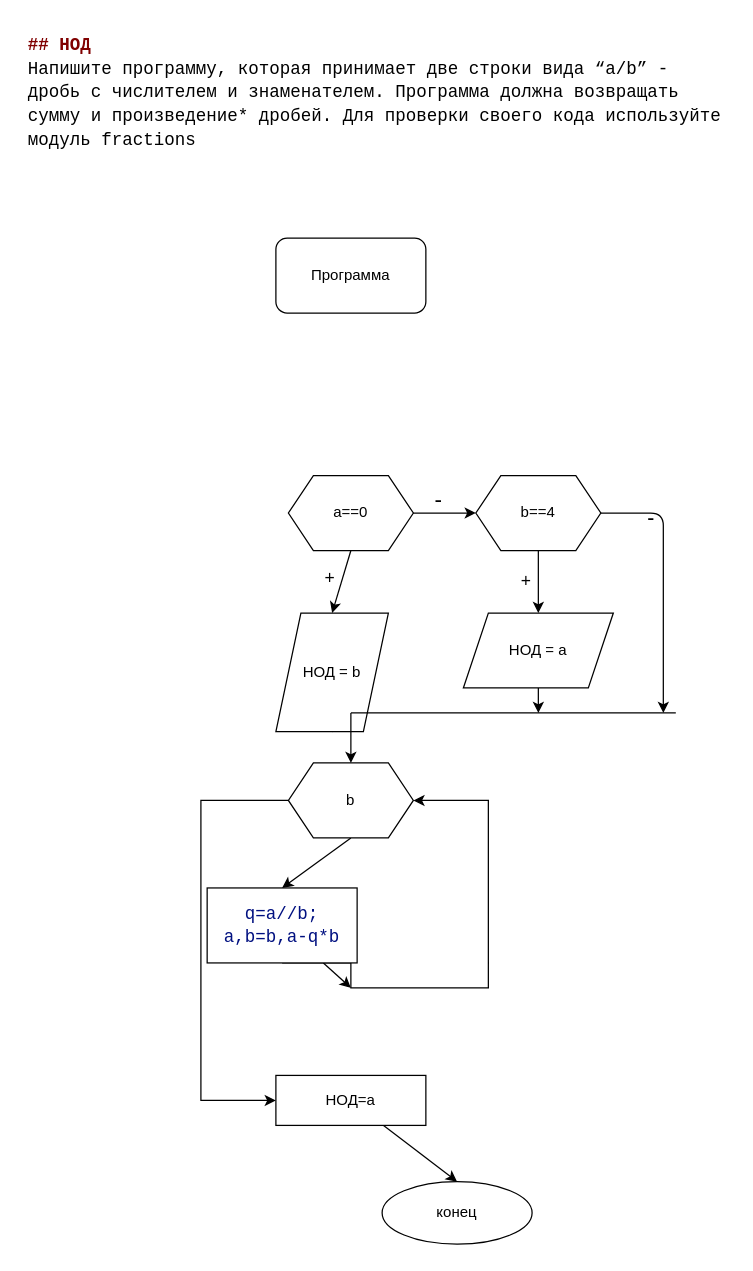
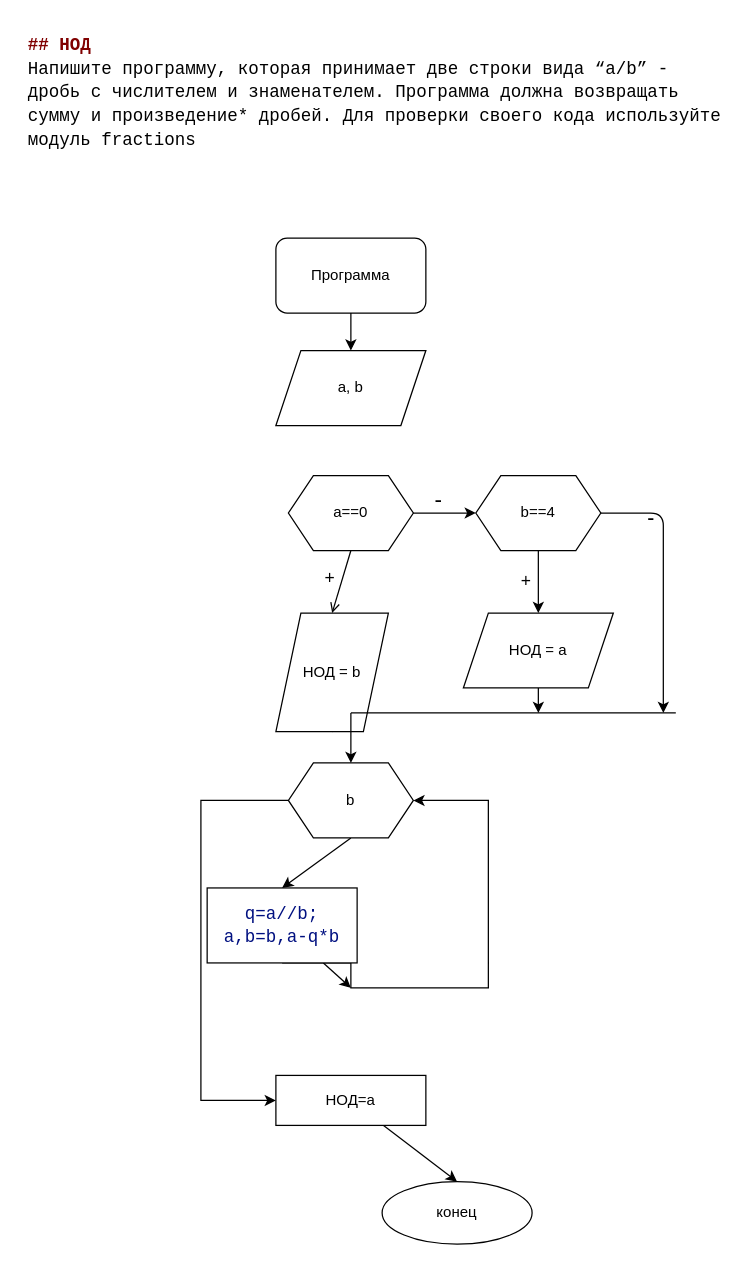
+ <mxCell id="3" style="edgeStyle=none;html=1;exitX=0.5;exitY=1;exitDx=0;exitDy=0;entryX=0.5;entryY=0;entryDx=0;entryDy=0;" parent="1" source="4" target="5" edge="1"><mxGeometry relative="1" as="geometry" /></mxCell>
+ <mxCell id="5" value="a, b" style="shape=parallelogram;perimeter=parallelogramPerimeter;whiteSpace=wrap;html=1;fixedSize=1;fillStyle=auto;fillColor=none;" parent="1" vertex="1"><mxGeometry x="220" y="280" width="120" height="60" as="geometry" /></mxCell>
- <mxCell id="7" value="+" style="edgeStyle=none;html=1;entryX=0.5;entryY=0;entryDx=0;entryDy=0;fontSize=14;labelBackgroundColor=none;exitX=0.5;exitY=1;exitDx=0;exitDy=0;" parent="1" source="22" target="12" edge="1"><mxGeometry y="-10" relative="1" as="geometry"><mxPoint as="offset" /><mxPoint x="280" y="450" as="sourcePoint" /></mxGeometry></mxCell>
+ <mxCell id="7" value="+" style="edgeStyle=none;html=1;entryX=0.5;entryY=0;entryDx=0;entryDy=0;fontSize=14;labelBackgroundColor=none;exitX=0.5;exitY=1;exitDx=0;exitDy=0;endArrow=open;" parent="1" source="22" target="12" edge="1"><mxGeometry y="-10" relative="1" as="geometry"><mxPoint as="offset" /><mxPoint x="280" y="450" as="sourcePoint" /></mxGeometry></mxCell>
